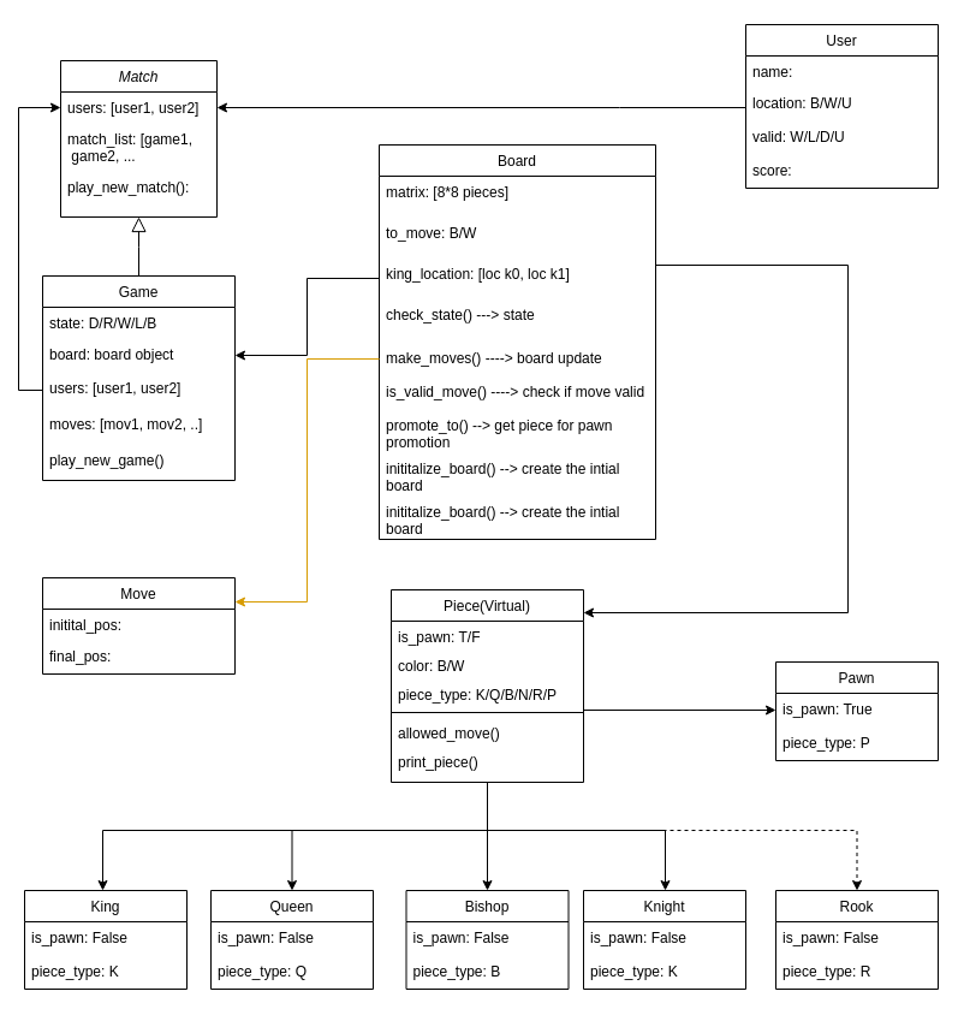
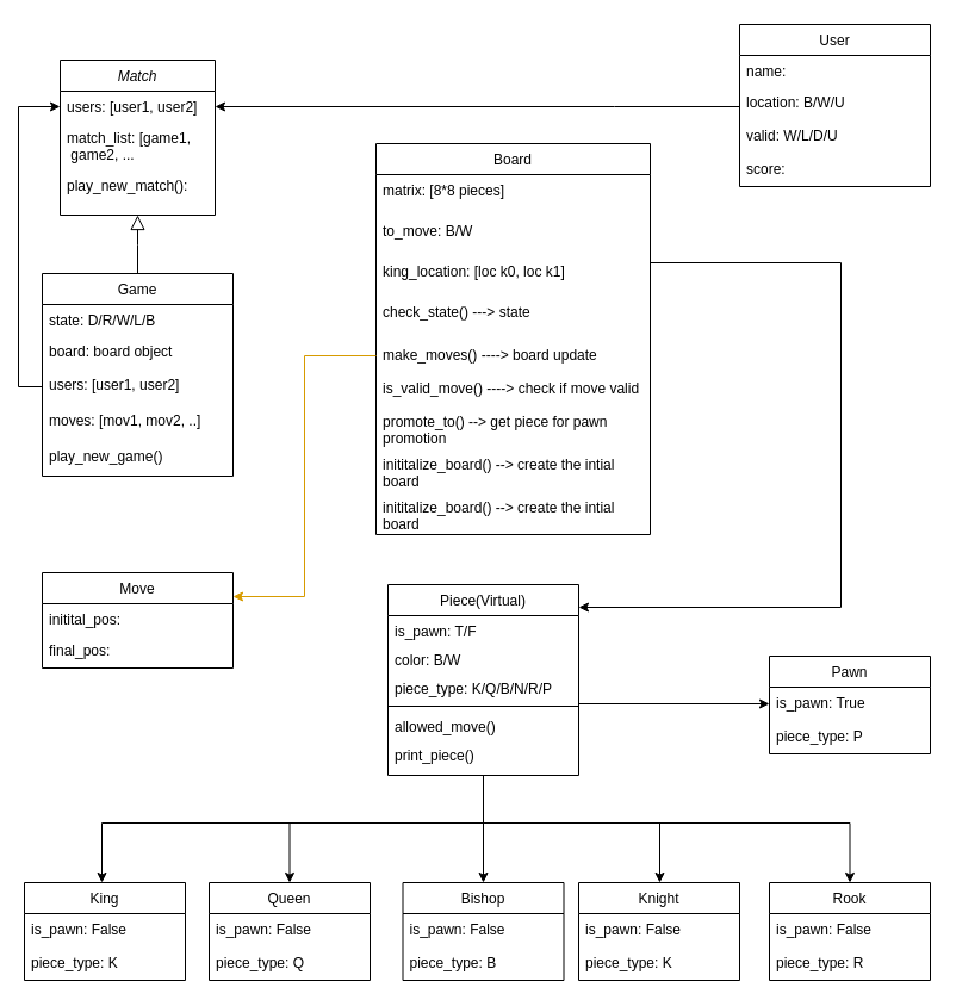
- <mxCell id="35" style="edgeStyle=orthogonalEdgeStyle;rounded=0;orthogonalLoop=1;jettySize=auto;html=1;entryX=1;entryY=0.5;entryDx=0;entryDy=0;" parent="1" source="28" target="8" edge="1"><mxGeometry relative="1" as="geometry" /></mxCell>
- <mxCell id="17" style="edgeStyle=orthogonalEdgeStyle;rounded=0;orthogonalLoop=1;jettySize=auto;html=1;entryX=0.5;entryY=0;entryDx=0;entryDy=0;dashed=1;" parent="1" source="18" target="48" edge="1"><mxGeometry relative="1" as="geometry"><Array as="points"><mxPoint x="405" y="690" /><mxPoint x="712" y="690" /></Array></mxGeometry></mxCell>
+ <mxCell id="17" style="edgeStyle=orthogonalEdgeStyle;rounded=0;orthogonalLoop=1;jettySize=auto;html=1;entryX=0.5;entryY=0;entryDx=0;entryDy=0;" parent="1" source="18" target="48" edge="1"><mxGeometry relative="1" as="geometry"><Array as="points"><mxPoint x="405" y="690" /><mxPoint x="712" y="690" /></Array></mxGeometry></mxCell>
